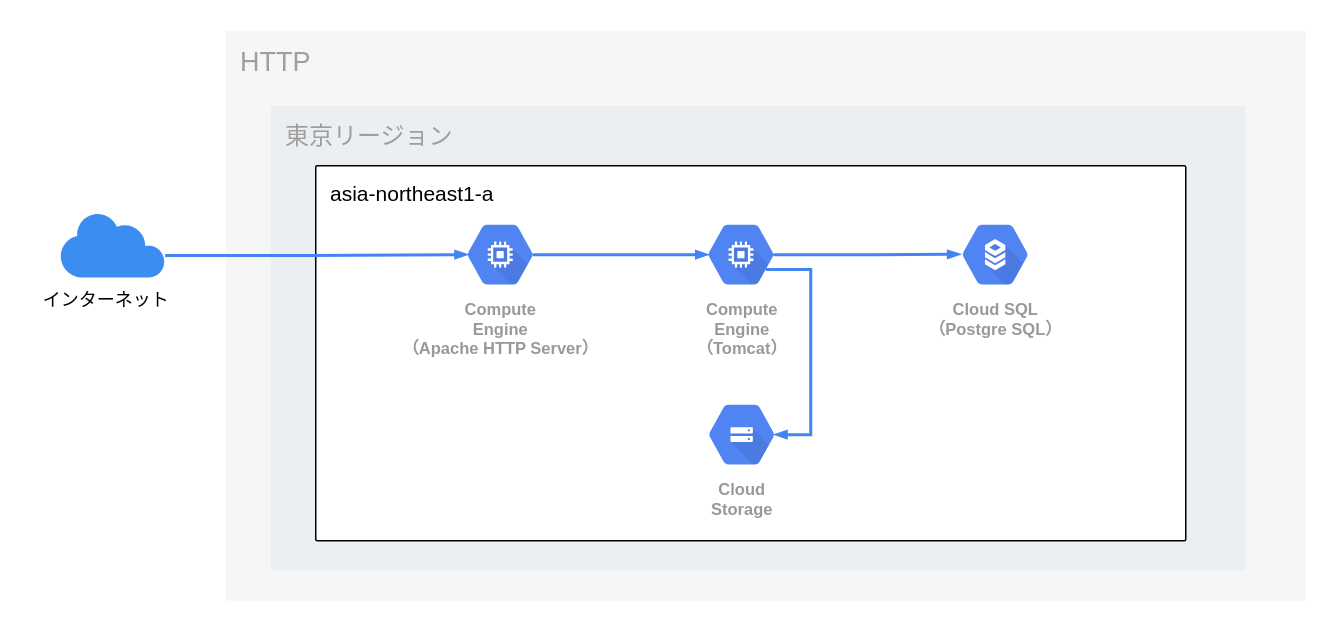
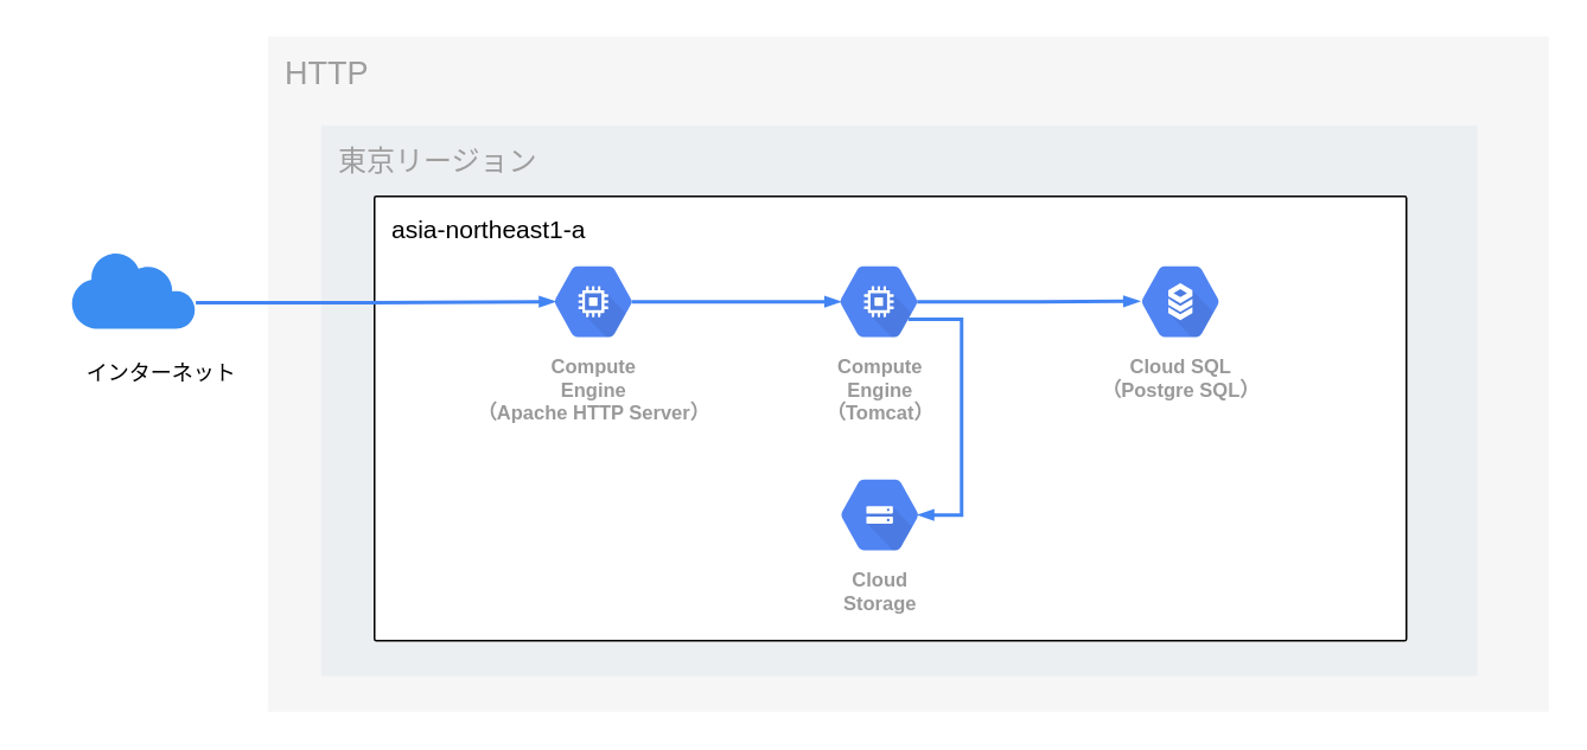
- <mxCell id="14" value="インターネット" style="text;html=1;resizable=0;autosize=1;align=center;verticalAlign=middle;points=[];fillColor=none;strokeColor=none;rounded=0;" vertex="1" parent="1"><mxGeometry x="20" y="190" width="100" height="20" as="geometry" /></mxCell>
+ <mxCell id="14" value="インターネット" style="text;html=1;resizable=0;autosize=1;align=center;verticalAlign=middle;points=[];fillColor=none;strokeColor=none;rounded=0;" vertex="1" parent="1"><mxGeometry x="40" y="200" width="100" height="20" as="geometry" /></mxCell>
